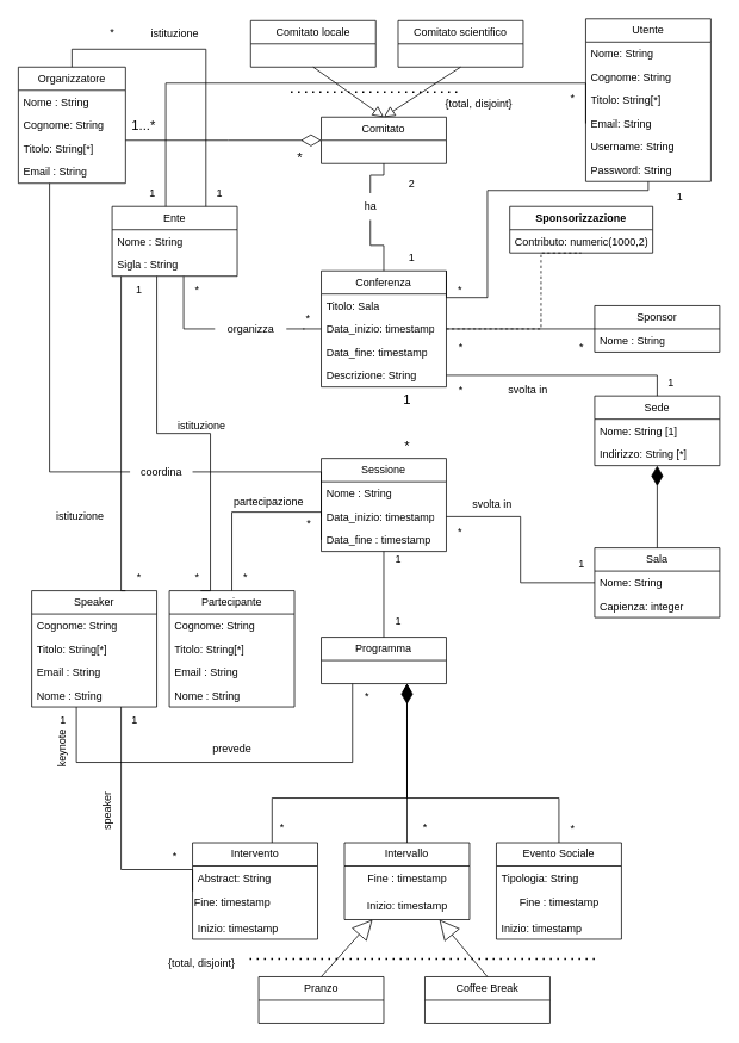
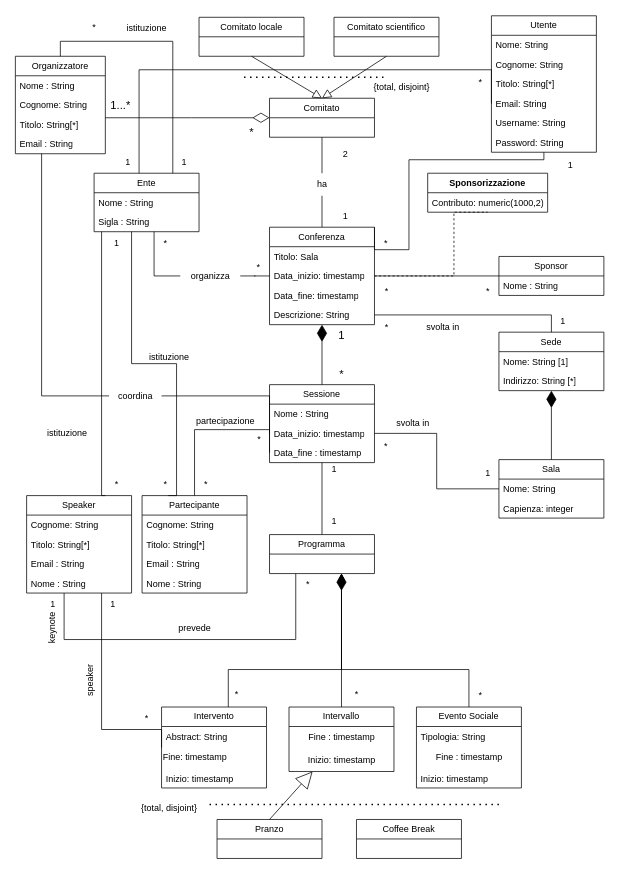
- <mxCell id="9" value="Comitato locale" style="swimlane;fontStyle=0;childLayout=stackLayout;horizontal=1;startSize=26;fillColor=none;horizontalStack=0;resizeParent=1;resizeParentMax=0;resizeLast=0;collapsible=1;marginBottom=0;whiteSpace=wrap;html=1;" parent="1" vertex="1"><mxGeometry x="280" y="22" width="140" height="52" as="geometry" /></mxCell>
+ <mxCell id="9" value="Comitato locale" style="swimlane;fontStyle=0;childLayout=stackLayout;horizontal=1;startSize=26;fillColor=none;horizontalStack=0;resizeParent=1;resizeParentMax=0;resizeLast=0;collapsible=1;marginBottom=0;whiteSpace=wrap;html=1;" parent="1" vertex="1"><mxGeometry x="265" y="22" width="140" height="52" as="geometry" /></mxCell>
- <mxCell id="25" value="ha" style="text;html=1;align=center;verticalAlign=middle;resizable=0;points=[];autosize=1;strokeColor=none;fillColor=none;fontSize=12;fontFamily=Helvetica;fontColor=default;" parent="1" vertex="1"><mxGeometry x="394" y="215" width="40" height="30" as="geometry" /></mxCell>
+ <mxCell id="25" value="ha" style="text;html=1;align=center;verticalAlign=middle;resizable=0;points=[];autosize=1;strokeColor=none;fillColor=none;fontSize=12;fontFamily=Helvetica;fontColor=default;" parent="1" vertex="1"><mxGeometry x="409" y="230" width="40" height="30" as="geometry" /></mxCell>
+ <mxCell id="43" style="edgeStyle=orthogonalEdgeStyle;rounded=0;orthogonalLoop=1;jettySize=auto;html=1;exitX=0.5;exitY=0;exitDx=0;exitDy=0;fontFamily=Helvetica;fontSize=12;fontColor=default;endArrow=diamondThin;endFill=1;endSize=20;" parent="1" source="44" target="17" edge="1"><mxGeometry relative="1" as="geometry" /></mxCell>
- <mxCell id="99" style="rounded=0;orthogonalLoop=1;jettySize=auto;html=1;exitX=0.5;exitY=0;exitDx=0;exitDy=0;fontFamily=Helvetica;fontSize=12;fontColor=default;endArrow=block;endFill=0;endSize=20;" parent="1" source="100" target="89" edge="1"><mxGeometry relative="1" as="geometry" /></mxCell>
